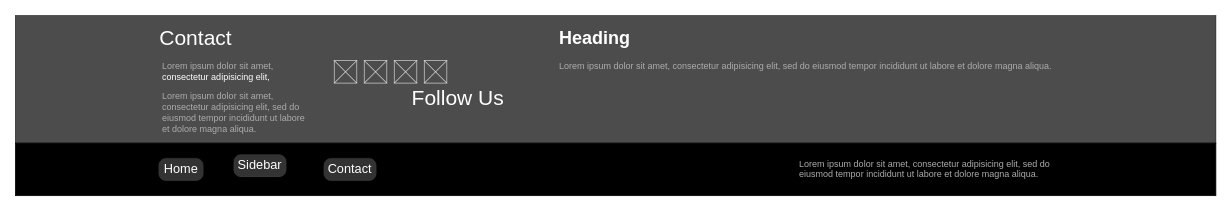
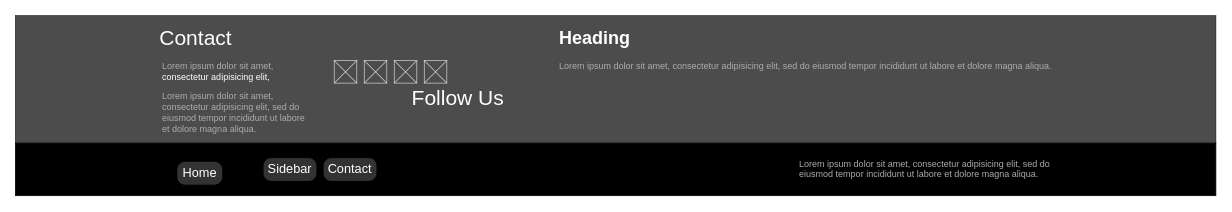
- <mxCell id="22" value="&lt;span style=&quot;font-weight: 400&quot;&gt;Sidebar&lt;/span&gt;" style="strokeWidth=1;shadow=0;dashed=0;align=center;html=1;shape=mxgraph.mockup.buttons.button;strokeColor=#666666;fontColor=#ffffff;mainText=;buttonStyle=round;fontSize=17;fontStyle=1;whiteSpace=wrap;opacity=20;fillColor=#FFFFFF;" vertex="1" parent="1"><mxGeometry x="311" y="205" width="70" height="30" as="geometry" /></mxCell>
+ <mxCell id="22" value="&lt;span style=&quot;font-weight: 400&quot;&gt;Sidebar&lt;/span&gt;" style="strokeWidth=1;shadow=0;dashed=0;align=center;html=1;shape=mxgraph.mockup.buttons.button;strokeColor=#666666;fontColor=#ffffff;mainText=;buttonStyle=round;fontSize=17;fontStyle=1;whiteSpace=wrap;opacity=20;fillColor=#FFFFFF;" vertex="1" parent="1"><mxGeometry x="351" y="210" width="70" height="30" as="geometry" /></mxCell>
- <mxCell id="21" value="&lt;span style=&quot;font-weight: 400&quot;&gt;Home&lt;/span&gt;" style="strokeWidth=1;shadow=0;dashed=0;align=center;html=1;shape=mxgraph.mockup.buttons.button;strokeColor=#666666;fontColor=#ffffff;mainText=;buttonStyle=round;fontSize=17;fontStyle=1;whiteSpace=wrap;opacity=20;fillColor=#FFFFFF;" vertex="1" parent="1"><mxGeometry x="211" y="210" width="59.5" height="30" as="geometry" /></mxCell>
+ <mxCell id="21" value="&lt;span style=&quot;font-weight: 400&quot;&gt;Home&lt;/span&gt;" style="strokeWidth=1;shadow=0;dashed=0;align=center;html=1;shape=mxgraph.mockup.buttons.button;strokeColor=#666666;fontColor=#ffffff;mainText=;buttonStyle=round;fontSize=17;fontStyle=1;whiteSpace=wrap;opacity=20;fillColor=#FFFFFF;" vertex="1" parent="1"><mxGeometry x="236" y="215" width="59.5" height="30" as="geometry" /></mxCell>
